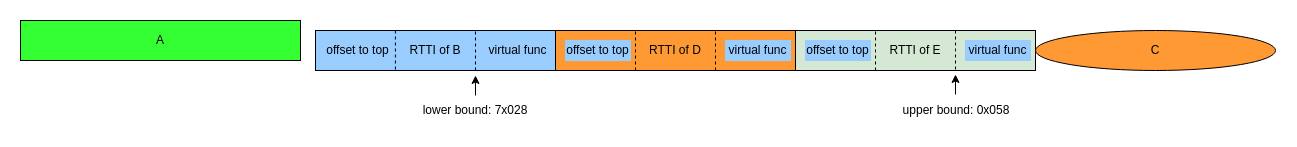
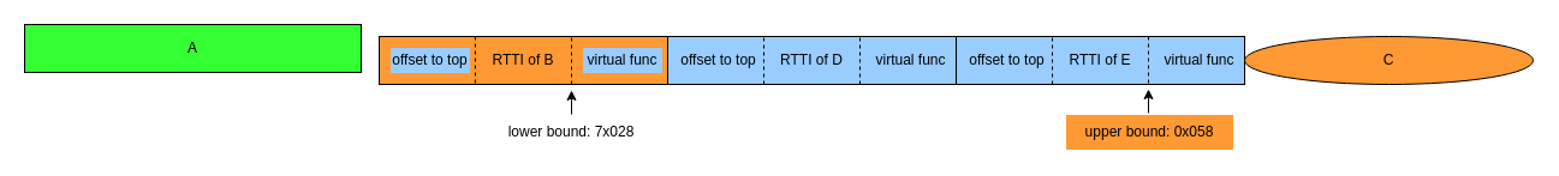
- <mxCell id="3" value="RTTI of B" style="rounded=0;whiteSpace=wrap;html=1;fillColor=#99CCFF;" vertex="1" parent="1"><mxGeometry x="315" y="30" width="240" height="40" as="geometry" /></mxCell>
+ <mxCell id="3" value="RTTI of B" style="rounded=0;whiteSpace=wrap;html=1;fillColor=#ff9933;" vertex="1" parent="1"><mxGeometry x="315" y="30" width="240" height="40" as="geometry" /></mxCell>
- <mxCell id="4" value="RTTI of D" style="rounded=0;whiteSpace=wrap;html=1;fillColor=#ff9933;" vertex="1" parent="1"><mxGeometry x="555" y="30" width="240" height="40" as="geometry" /></mxCell>
+ <mxCell id="4" value="RTTI of D" style="rounded=0;whiteSpace=wrap;html=1;fillColor=#99CCFF;" vertex="1" parent="1"><mxGeometry x="555" y="30" width="240" height="40" as="geometry" /></mxCell>
- <mxCell id="5" value="RTTI of E" style="rounded=0;whiteSpace=wrap;html=1;fillColor=#d5e8d4;" vertex="1" parent="1"><mxGeometry x="795" y="30" width="240" height="40" as="geometry" /></mxCell>
+ <mxCell id="5" value="RTTI of E" style="rounded=0;whiteSpace=wrap;html=1;fillColor=#99CCFF;" vertex="1" parent="1"><mxGeometry x="795" y="30" width="240" height="40" as="geometry" /></mxCell>
- <mxCell id="10" value="upper bound: 0x058" style="rounded=0;whiteSpace=wrap;html=1;strokeColor=#FFFFFF;" vertex="1" parent="1"><mxGeometry x="886" y="95" width="140" height="30" as="geometry" /></mxCell>
+ <mxCell id="10" value="upper bound: 0x058" style="rounded=0;whiteSpace=wrap;html=1;strokeColor=#FFFFFF;fillColor=#ff9933;" vertex="1" parent="1"><mxGeometry x="886" y="95" width="140" height="30" as="geometry" /></mxCell>
